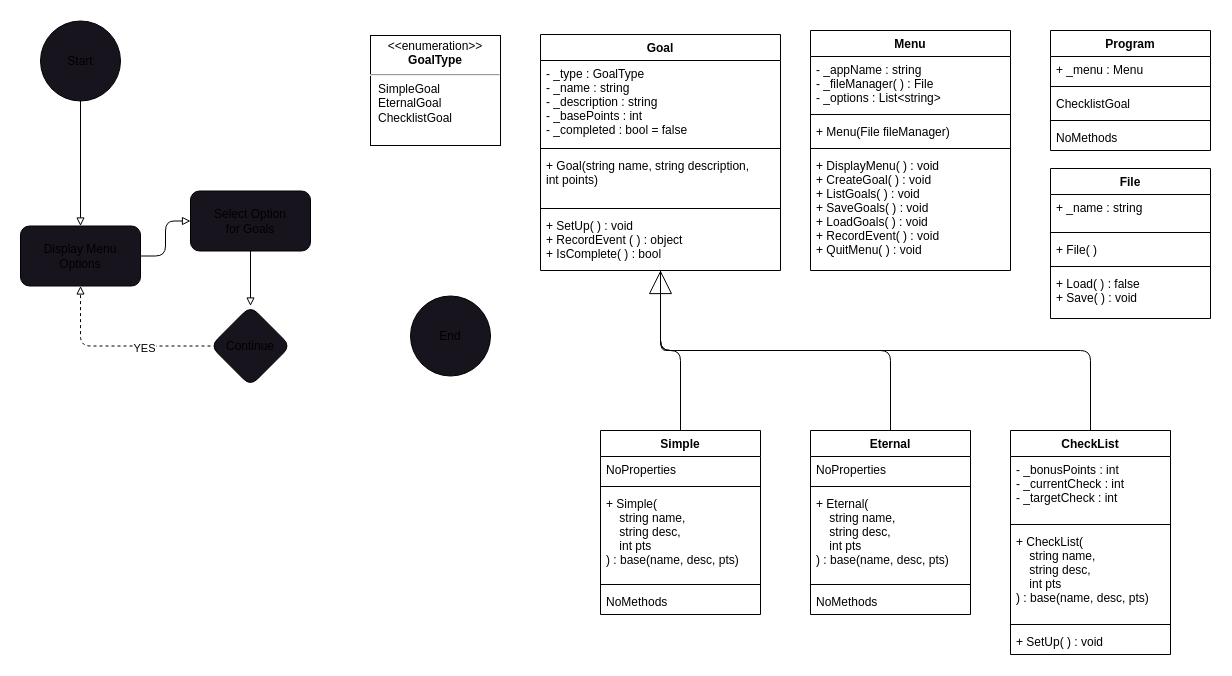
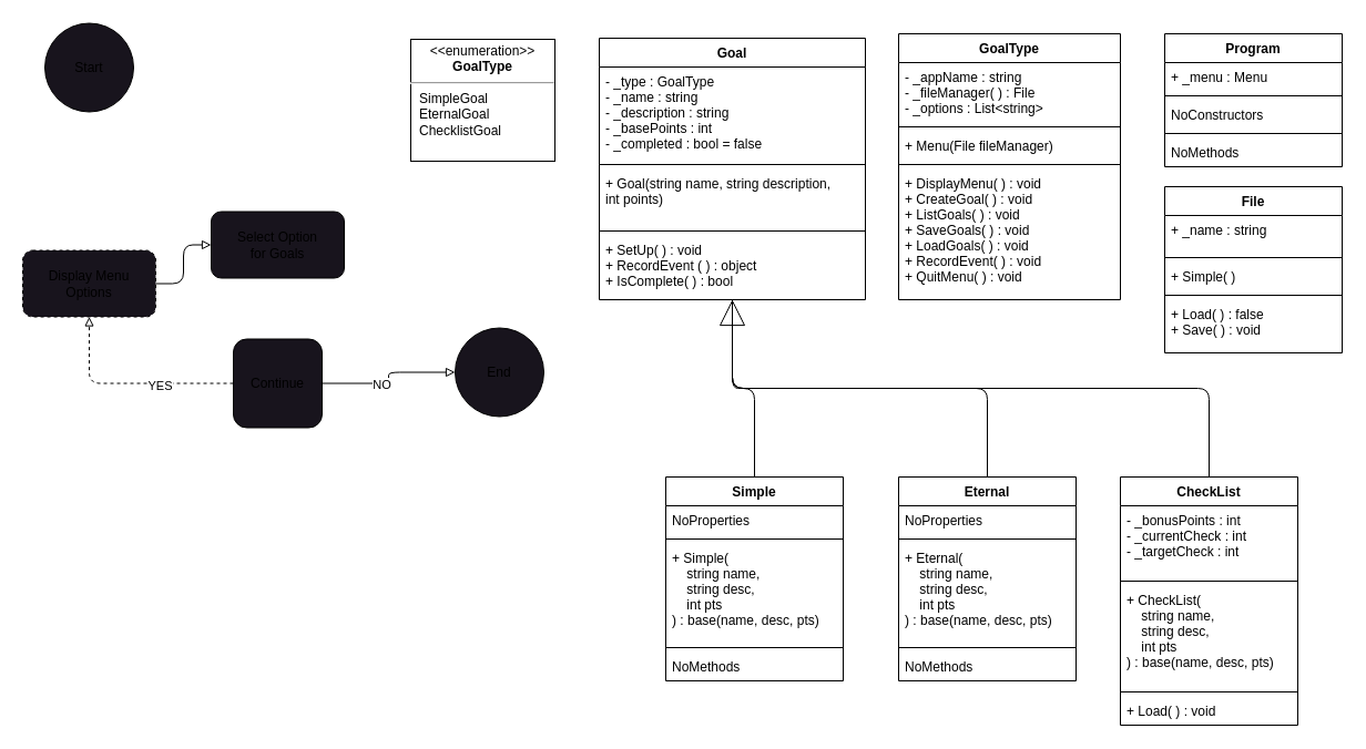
- <mxCell id="33" value="Menu" style="swimlane;fontStyle=1;align=center;verticalAlign=top;childLayout=stackLayout;horizontal=1;startSize=26;horizontalStack=0;resizeParent=1;resizeParentMax=0;resizeLast=0;collapsible=1;marginBottom=0;" vertex="1" parent="1"><mxGeometry x="810" y="30" width="200" height="240" as="geometry" /></mxCell>
+ <mxCell id="33" value="GoalType" style="swimlane;fontStyle=1;align=center;verticalAlign=top;childLayout=stackLayout;horizontal=1;startSize=26;horizontalStack=0;resizeParent=1;resizeParentMax=0;resizeLast=0;collapsible=1;marginBottom=0;" vertex="1" parent="1"><mxGeometry x="810" y="30" width="200" height="240" as="geometry" /></mxCell>
- <mxCell id="42" value="ChecklistGoal" style="text;strokeColor=none;fillColor=none;align=left;verticalAlign=top;spacingLeft=4;spacingRight=4;overflow=hidden;rotatable=0;points=[[0,0.5],[1,0.5]];portConstraint=eastwest;" vertex="1" parent="39"><mxGeometry y="60" width="160" height="26" as="geometry" /></mxCell>
+ <mxCell id="42" value="NoConstructors" style="text;strokeColor=none;fillColor=none;align=left;verticalAlign=top;spacingLeft=4;spacingRight=4;overflow=hidden;rotatable=0;points=[[0,0.5],[1,0.5]];portConstraint=eastwest;" vertex="1" parent="39"><mxGeometry y="60" width="160" height="26" as="geometry" /></mxCell>
- <mxCell id="57" style="edgeStyle=orthogonalEdgeStyle;html=1;exitX=0.5;exitY=1;exitDx=0;exitDy=0;entryX=0.5;entryY=0;entryDx=0;entryDy=0;startArrow=none;startFill=0;endArrow=block;endFill=0;" edge="1" parent="1" source="58" target="49"><mxGeometry relative="1" as="geometry" /></mxCell>
- <mxCell id="5" value="+ File( )" style="text;strokeColor=none;fillColor=none;align=left;verticalAlign=top;spacingLeft=4;spacingRight=4;overflow=hidden;rotatable=0;points=[[0,0.5],[1,0.5]];portConstraint=eastwest;" vertex="1" parent="2"><mxGeometry y="68" width="160" height="26" as="geometry" /></mxCell>
+ <mxCell id="5" value="+ Simple( )" style="text;strokeColor=none;fillColor=none;align=left;verticalAlign=top;spacingLeft=4;spacingRight=4;overflow=hidden;rotatable=0;points=[[0,0.5],[1,0.5]];portConstraint=eastwest;" vertex="1" parent="2"><mxGeometry y="68" width="160" height="26" as="geometry" /></mxCell>
- <mxCell id="49" value="Display Menu&lt;br&gt;Options" style="rounded=1;whiteSpace=wrap;html=1;fillColor=rgb(24, 20, 29);dashed=0;" vertex="1" parent="1"><mxGeometry x="20" y="225.5" width="120" height="60" as="geometry" /></mxCell>
+ <mxCell id="49" value="Display Menu&lt;br&gt;Options" style="rounded=1;whiteSpace=wrap;html=1;fillColor=rgb(24, 20, 29);dashed=1;" vertex="1" parent="1"><mxGeometry x="20" y="225.5" width="120" height="60" as="geometry" /></mxCell>
- <mxCell id="50" value="" style="edgeStyle=orthogonalEdgeStyle;html=1;startArrow=none;startFill=0;endArrow=block;endFill=0;" edge="1" parent="1" source="51" target="56"><mxGeometry relative="1" as="geometry" /></mxCell>
+ <mxCell id="54" value="" style="edgeStyle=orthogonalEdgeStyle;html=1;startArrow=none;startFill=0;endArrow=block;endFill=0;" edge="1" parent="1" source="56" target="59"><mxGeometry relative="1" as="geometry" /></mxCell>
+ <mxCell id="55" value="NO" style="edgeLabel;html=1;align=center;verticalAlign=middle;resizable=0;points=[];" vertex="1" connectable="0" parent="54"><mxGeometry x="-0.183" y="-1" relative="1" as="geometry"><mxPoint as="offset" /></mxGeometry></mxCell>
- <mxCell id="56" value="Continue" style="rhombus;whiteSpace=wrap;html=1;fillColor=rgb(24, 20, 29);rounded=1;dashed=0;" vertex="1" parent="1"><mxGeometry x="210" y="305.5" width="80" height="80" as="geometry" /></mxCell>
+ <mxCell id="56" value="Continue" style="whiteSpace=wrap;html=1;fillColor=rgb(24, 20, 29);dashed=0;rounded=1;" vertex="1" parent="1"><mxGeometry x="210" y="305.5" width="80" height="80" as="geometry" /></mxCell>
- <mxCell id="32" value="+ SetUp( ) : void" style="text;strokeColor=none;fillColor=none;align=left;verticalAlign=top;spacingLeft=4;spacingRight=4;overflow=hidden;rotatable=0;points=[[0,0.5],[1,0.5]];portConstraint=eastwest;" vertex="1" parent="27"><mxGeometry y="198" width="160" height="26" as="geometry" /></mxCell>
+ <mxCell id="32" value="+ Load( ) : void" style="text;strokeColor=none;fillColor=none;align=left;verticalAlign=top;spacingLeft=4;spacingRight=4;overflow=hidden;rotatable=0;points=[[0,0.5],[1,0.5]];portConstraint=eastwest;" vertex="1" parent="27"><mxGeometry y="198" width="160" height="26" as="geometry" /></mxCell>
